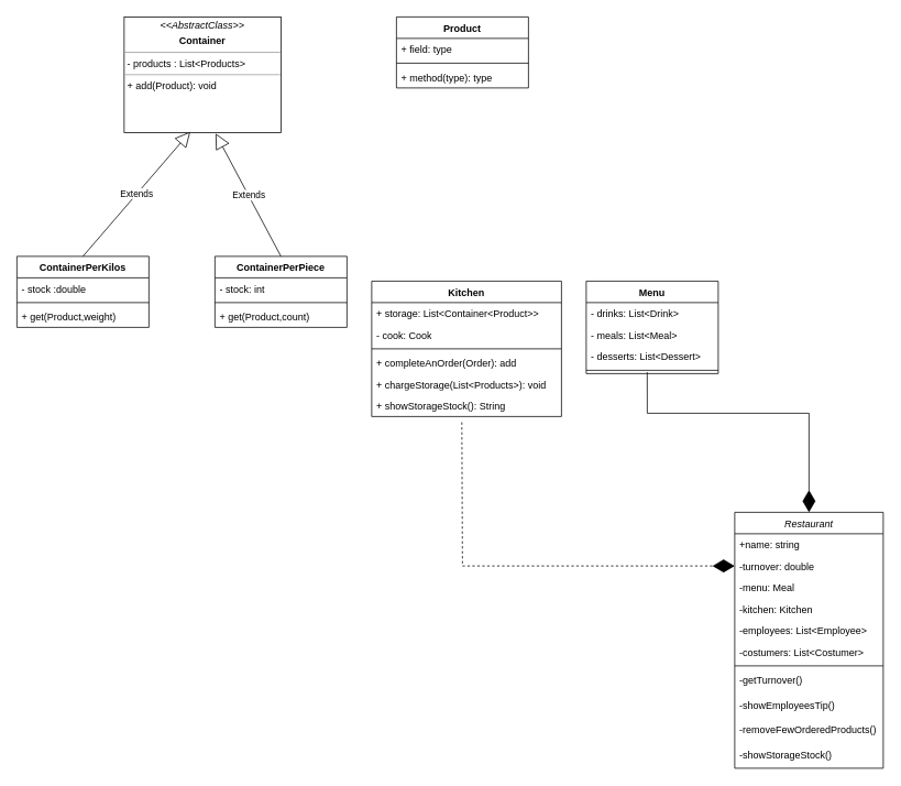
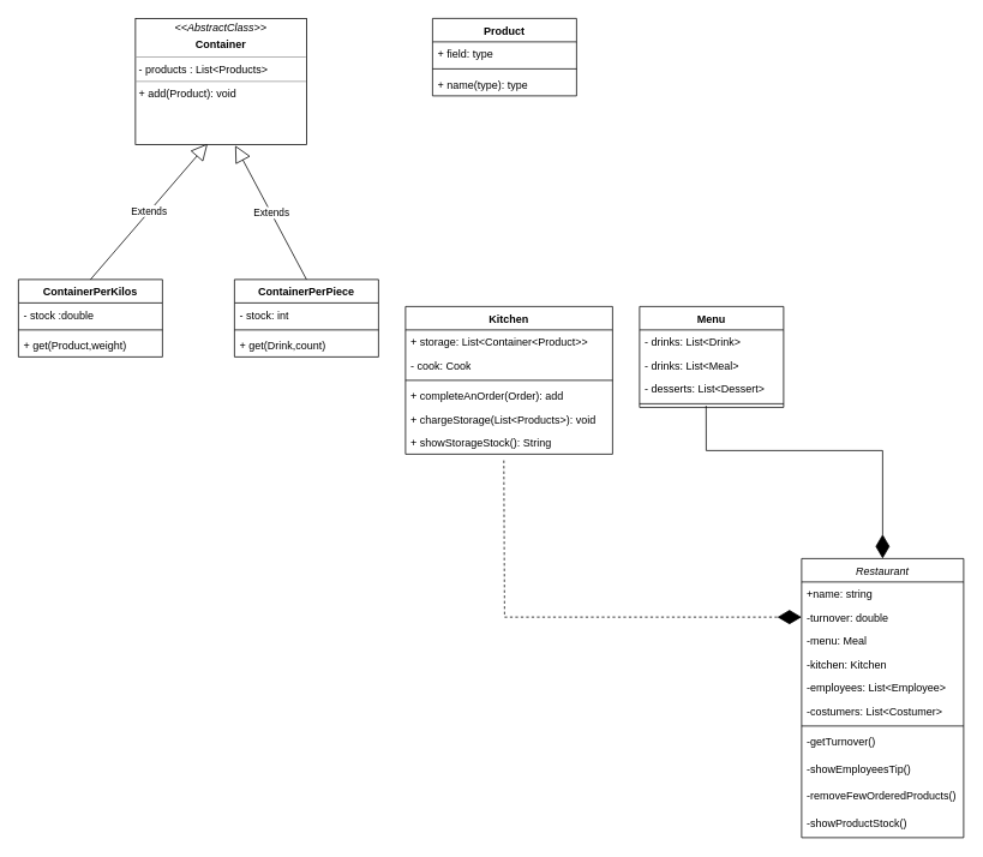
- <mxCell id="30" value="+ method(type): type" style="text;strokeColor=none;fillColor=none;align=left;verticalAlign=top;spacingLeft=4;spacingRight=4;overflow=hidden;rotatable=0;points=[[0,0.5],[1,0.5]];portConstraint=eastwest;whiteSpace=wrap;html=1;" vertex="1" parent="27"><mxGeometry y="60" width="160" height="26" as="geometry" /></mxCell>
+ <mxCell id="30" value="+ name(type): type" style="text;strokeColor=none;fillColor=none;align=left;verticalAlign=top;spacingLeft=4;spacingRight=4;overflow=hidden;rotatable=0;points=[[0,0.5],[1,0.5]];portConstraint=eastwest;whiteSpace=wrap;html=1;" vertex="1" parent="27"><mxGeometry y="60" width="160" height="26" as="geometry" /></mxCell>
- <mxCell id="40" value="+ get(Product,count)" style="text;strokeColor=none;fillColor=none;align=left;verticalAlign=top;spacingLeft=4;spacingRight=4;overflow=hidden;rotatable=0;points=[[0,0.5],[1,0.5]];portConstraint=eastwest;whiteSpace=wrap;html=1;" vertex="1" parent="37"><mxGeometry y="60" width="160" height="26" as="geometry" /></mxCell>
+ <mxCell id="40" value="+ get(Drink,count)" style="text;strokeColor=none;fillColor=none;align=left;verticalAlign=top;spacingLeft=4;spacingRight=4;overflow=hidden;rotatable=0;points=[[0,0.5],[1,0.5]];portConstraint=eastwest;whiteSpace=wrap;html=1;" vertex="1" parent="37"><mxGeometry y="60" width="160" height="26" as="geometry" /></mxCell>
- <mxCell id="16" value="- meals: List&amp;lt;Meal&amp;gt;" style="text;strokeColor=none;fillColor=none;align=left;verticalAlign=top;spacingLeft=4;spacingRight=4;overflow=hidden;rotatable=0;points=[[0,0.5],[1,0.5]];portConstraint=eastwest;whiteSpace=wrap;html=1;" vertex="1" parent="14"><mxGeometry y="52" width="160" height="26" as="geometry" /></mxCell>
+ <mxCell id="16" value="- drinks: List&amp;lt;Meal&amp;gt;" style="text;strokeColor=none;fillColor=none;align=left;verticalAlign=top;spacingLeft=4;spacingRight=4;overflow=hidden;rotatable=0;points=[[0,0.5],[1,0.5]];portConstraint=eastwest;whiteSpace=wrap;html=1;" vertex="1" parent="14"><mxGeometry y="52" width="160" height="26" as="geometry" /></mxCell>
- <mxCell id="13" value="-showStorageStock()" style="text;align=left;verticalAlign=top;spacingLeft=4;spacingRight=4;overflow=hidden;rotatable=0;points=[[0,0.5],[1,0.5]];portConstraint=eastwest;" vertex="1" parent="2"><mxGeometry y="280" width="180" height="30" as="geometry" /></mxCell>
+ <mxCell id="13" value="-showProductStock()" style="text;align=left;verticalAlign=top;spacingLeft=4;spacingRight=4;overflow=hidden;rotatable=0;points=[[0,0.5],[1,0.5]];portConstraint=eastwest;" vertex="1" parent="2"><mxGeometry y="280" width="180" height="30" as="geometry" /></mxCell>
